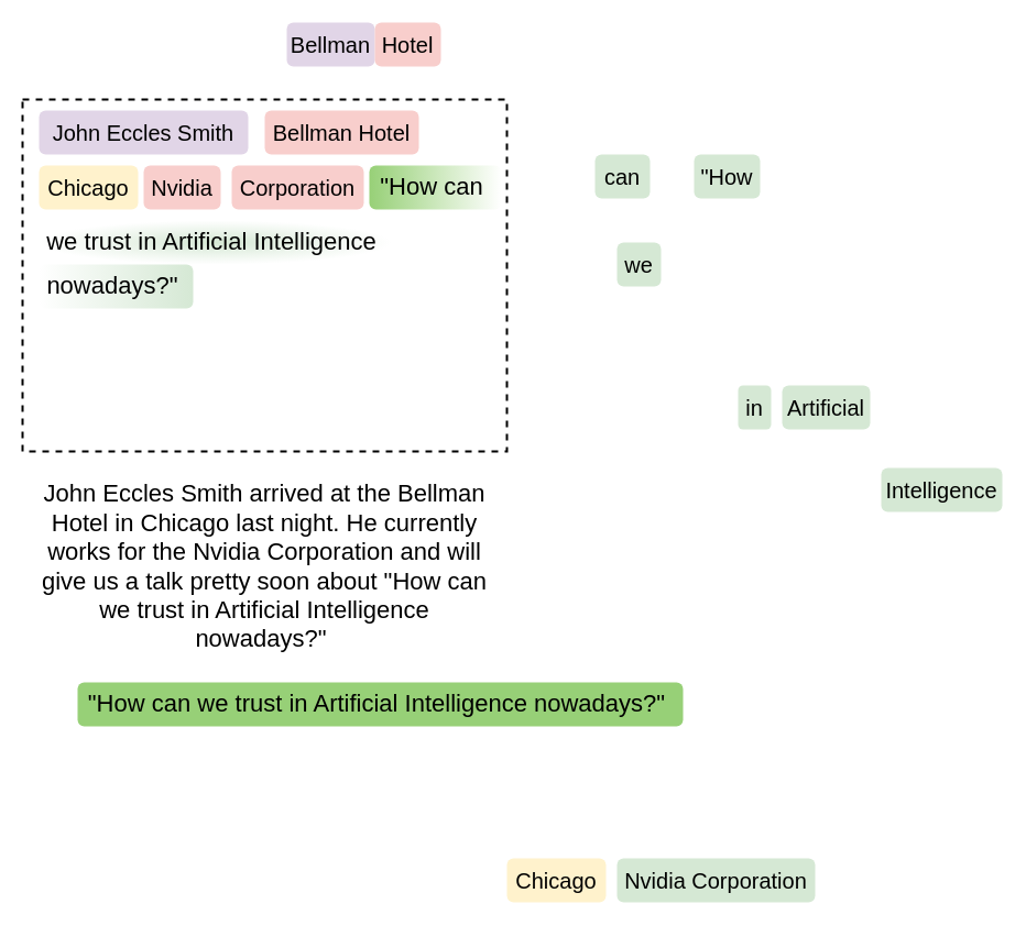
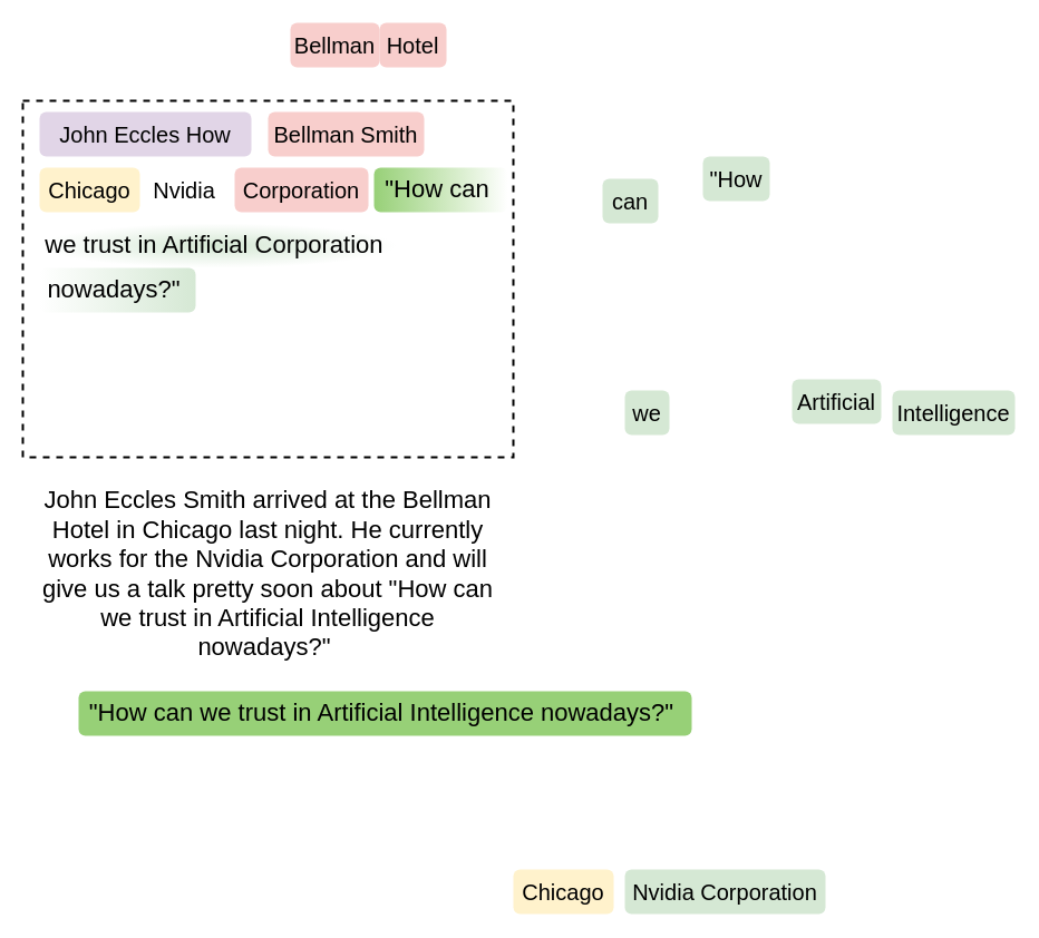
- <mxCell id="4" value="Bellman" style="rounded=1;whiteSpace=wrap;html=1;fillColor=#e1d5e7;strokeColor=none;fontSize=20;strokeWidth=4;" vertex="1" parent="1"><mxGeometry x="260" y="20" width="80" height="40" as="geometry" /></mxCell>
+ <mxCell id="4" value="Bellman" style="rounded=1;whiteSpace=wrap;html=1;fillColor=#f8cecc;strokeColor=none;fontSize=20;strokeWidth=4;" vertex="1" parent="1"><mxGeometry x="260" y="20" width="80" height="40" as="geometry" /></mxCell>
- <mxCell id="15" value="John Eccles Smith" style="rounded=1;whiteSpace=wrap;html=1;fillColor=#e1d5e7;strokeColor=none;fontSize=20;strokeWidth=4;" vertex="1" parent="1"><mxGeometry x="35" y="100" width="190" height="40" as="geometry" /></mxCell>
+ <mxCell id="15" value="John Eccles How" style="rounded=1;whiteSpace=wrap;html=1;fillColor=#e1d5e7;strokeColor=none;fontSize=20;strokeWidth=4;" vertex="1" parent="1"><mxGeometry x="35" y="100" width="190" height="40" as="geometry" /></mxCell>
- <mxCell id="16" value="Bellman Hotel" style="rounded=1;whiteSpace=wrap;html=1;fillColor=#f8cecc;strokeColor=none;fontSize=20;strokeWidth=4;" vertex="1" parent="1"><mxGeometry x="240" y="100" width="140" height="40" as="geometry" /></mxCell>
+ <mxCell id="16" value="Bellman Smith" style="rounded=1;whiteSpace=wrap;html=1;fillColor=#f8cecc;strokeColor=none;fontSize=20;strokeWidth=4;" vertex="1" parent="1"><mxGeometry x="240" y="100" width="140" height="40" as="geometry" /></mxCell>
- <mxCell id="10" value="can" style="rounded=1;whiteSpace=wrap;html=1;fillColor=#d5e8d4;strokeColor=none;fontSize=20;strokeWidth=4;" vertex="1" parent="1"><mxGeometry x="540" y="140" width="50" height="40" as="geometry" /></mxCell>
+ <mxCell id="10" value="can" style="rounded=1;whiteSpace=wrap;html=1;fillColor=#d5e8d4;strokeColor=none;fontSize=20;strokeWidth=4;" vertex="1" parent="1"><mxGeometry x="540" y="160" width="50" height="40" as="geometry" /></mxCell>
- <mxCell id="7" value="Nvidia" style="rounded=1;whiteSpace=wrap;html=1;fillColor=#f8cecc;strokeColor=none;fontSize=20;strokeWidth=4;" vertex="1" parent="1"><mxGeometry x="130" y="150" width="70" height="40" as="geometry" /></mxCell>
+ <mxCell id="7" value="Nvidia" style="rounded=1;whiteSpace=wrap;html=1;fillColor=#ffffff;strokeColor=none;fontSize=20;strokeWidth=4;" vertex="1" parent="1"><mxGeometry x="130" y="150" width="70" height="40" as="geometry" /></mxCell>
- <mxCell id="20" value="&lt;span style=&quot;font-size: 22px;&quot;&gt;we trust in Artificial Intelligence&amp;nbsp;&lt;/span&gt;" style="rounded=1;whiteSpace=wrap;html=1;fillColor=#d5e8d4;strokeColor=none;fontSize=20;strokeWidth=4;gradientColor=#FFFFFF;gradientDirection=radial;" vertex="1" parent="1"><mxGeometry x="35" y="200" width="320" height="40" as="geometry" /></mxCell>
+ <mxCell id="20" value="&lt;span style=&quot;font-size: 22px;&quot;&gt;we trust in Artificial Corporation&amp;nbsp;&lt;/span&gt;" style="rounded=1;whiteSpace=wrap;html=1;fillColor=#d5e8d4;strokeColor=none;fontSize=20;strokeWidth=4;gradientColor=#FFFFFF;gradientDirection=radial;" vertex="1" parent="1"><mxGeometry x="35" y="200" width="320" height="40" as="geometry" /></mxCell>
- <mxCell id="11" value="we" style="rounded=1;whiteSpace=wrap;html=1;fillColor=#d5e8d4;strokeColor=none;fontSize=20;strokeWidth=4;" vertex="1" parent="1"><mxGeometry x="560" y="220" width="40" height="40" as="geometry" /></mxCell>
+ <mxCell id="11" value="we" style="rounded=1;whiteSpace=wrap;html=1;fillColor=#d5e8d4;strokeColor=none;fontSize=20;strokeWidth=4;" vertex="1" parent="1"><mxGeometry x="560" y="350" width="40" height="40" as="geometry" /></mxCell>
- <mxCell id="12" value="in" style="rounded=1;whiteSpace=wrap;html=1;fillColor=#d5e8d4;strokeColor=none;fontSize=20;strokeWidth=4;" vertex="1" parent="1"><mxGeometry x="670" y="350" width="30" height="40" as="geometry" /></mxCell>
- <mxCell id="13" value="Artificial" style="rounded=1;whiteSpace=wrap;html=1;fillColor=#d5e8d4;strokeColor=none;fontSize=20;strokeWidth=4;" vertex="1" parent="1"><mxGeometry x="710" y="350" width="80" height="40" as="geometry" /></mxCell>
+ <mxCell id="13" value="Artificial" style="rounded=1;whiteSpace=wrap;html=1;fillColor=#d5e8d4;strokeColor=none;fontSize=20;strokeWidth=4;" vertex="1" parent="1"><mxGeometry x="710" y="340" width="80" height="40" as="geometry" /></mxCell>
- <mxCell id="14" value="Intelligence" style="rounded=1;whiteSpace=wrap;html=1;fillColor=#d5e8d4;strokeColor=none;fontSize=20;strokeWidth=4;" vertex="1" parent="1"><mxGeometry x="800" y="425" width="110" height="40" as="geometry" /></mxCell>
+ <mxCell id="14" value="Intelligence" style="rounded=1;whiteSpace=wrap;html=1;fillColor=#d5e8d4;strokeColor=none;fontSize=20;strokeWidth=4;" vertex="1" parent="1"><mxGeometry x="800" y="350" width="110" height="40" as="geometry" /></mxCell>
